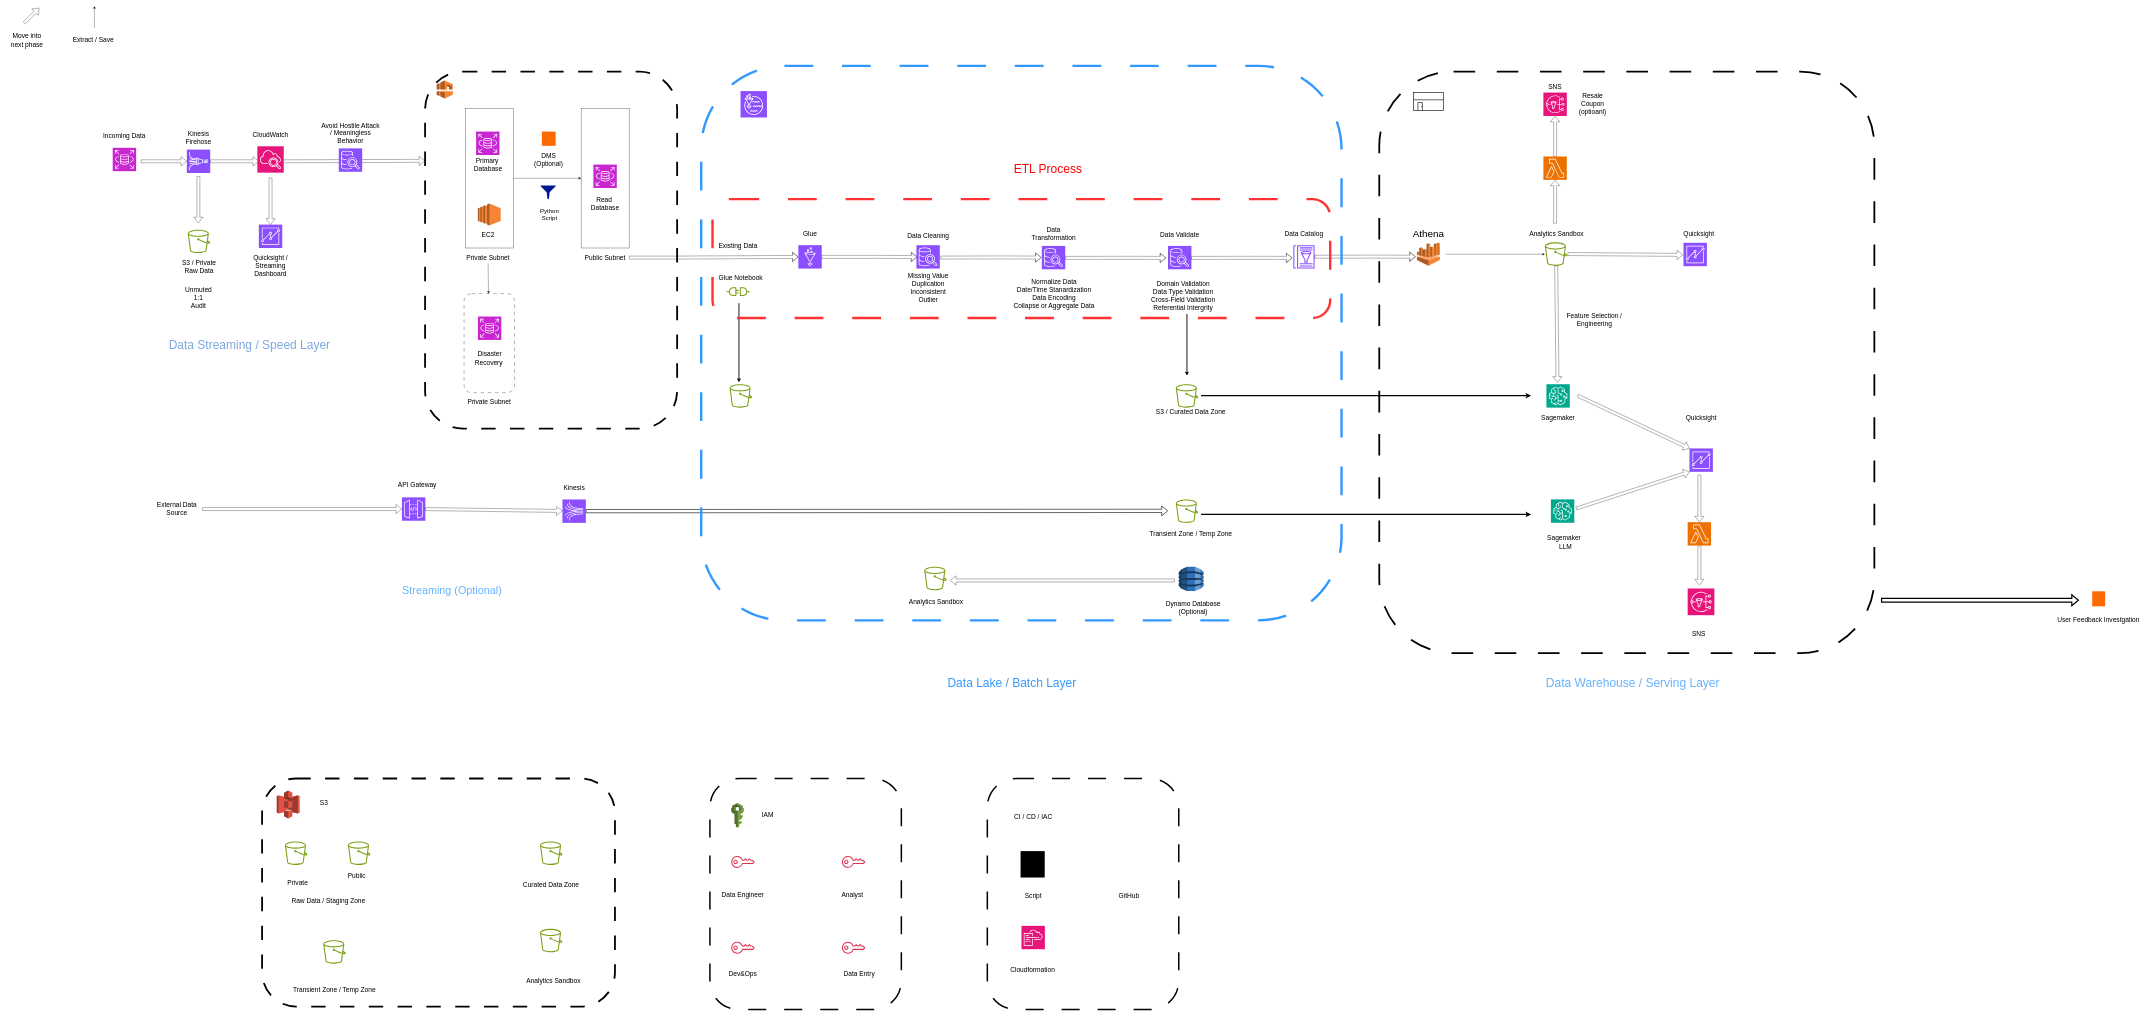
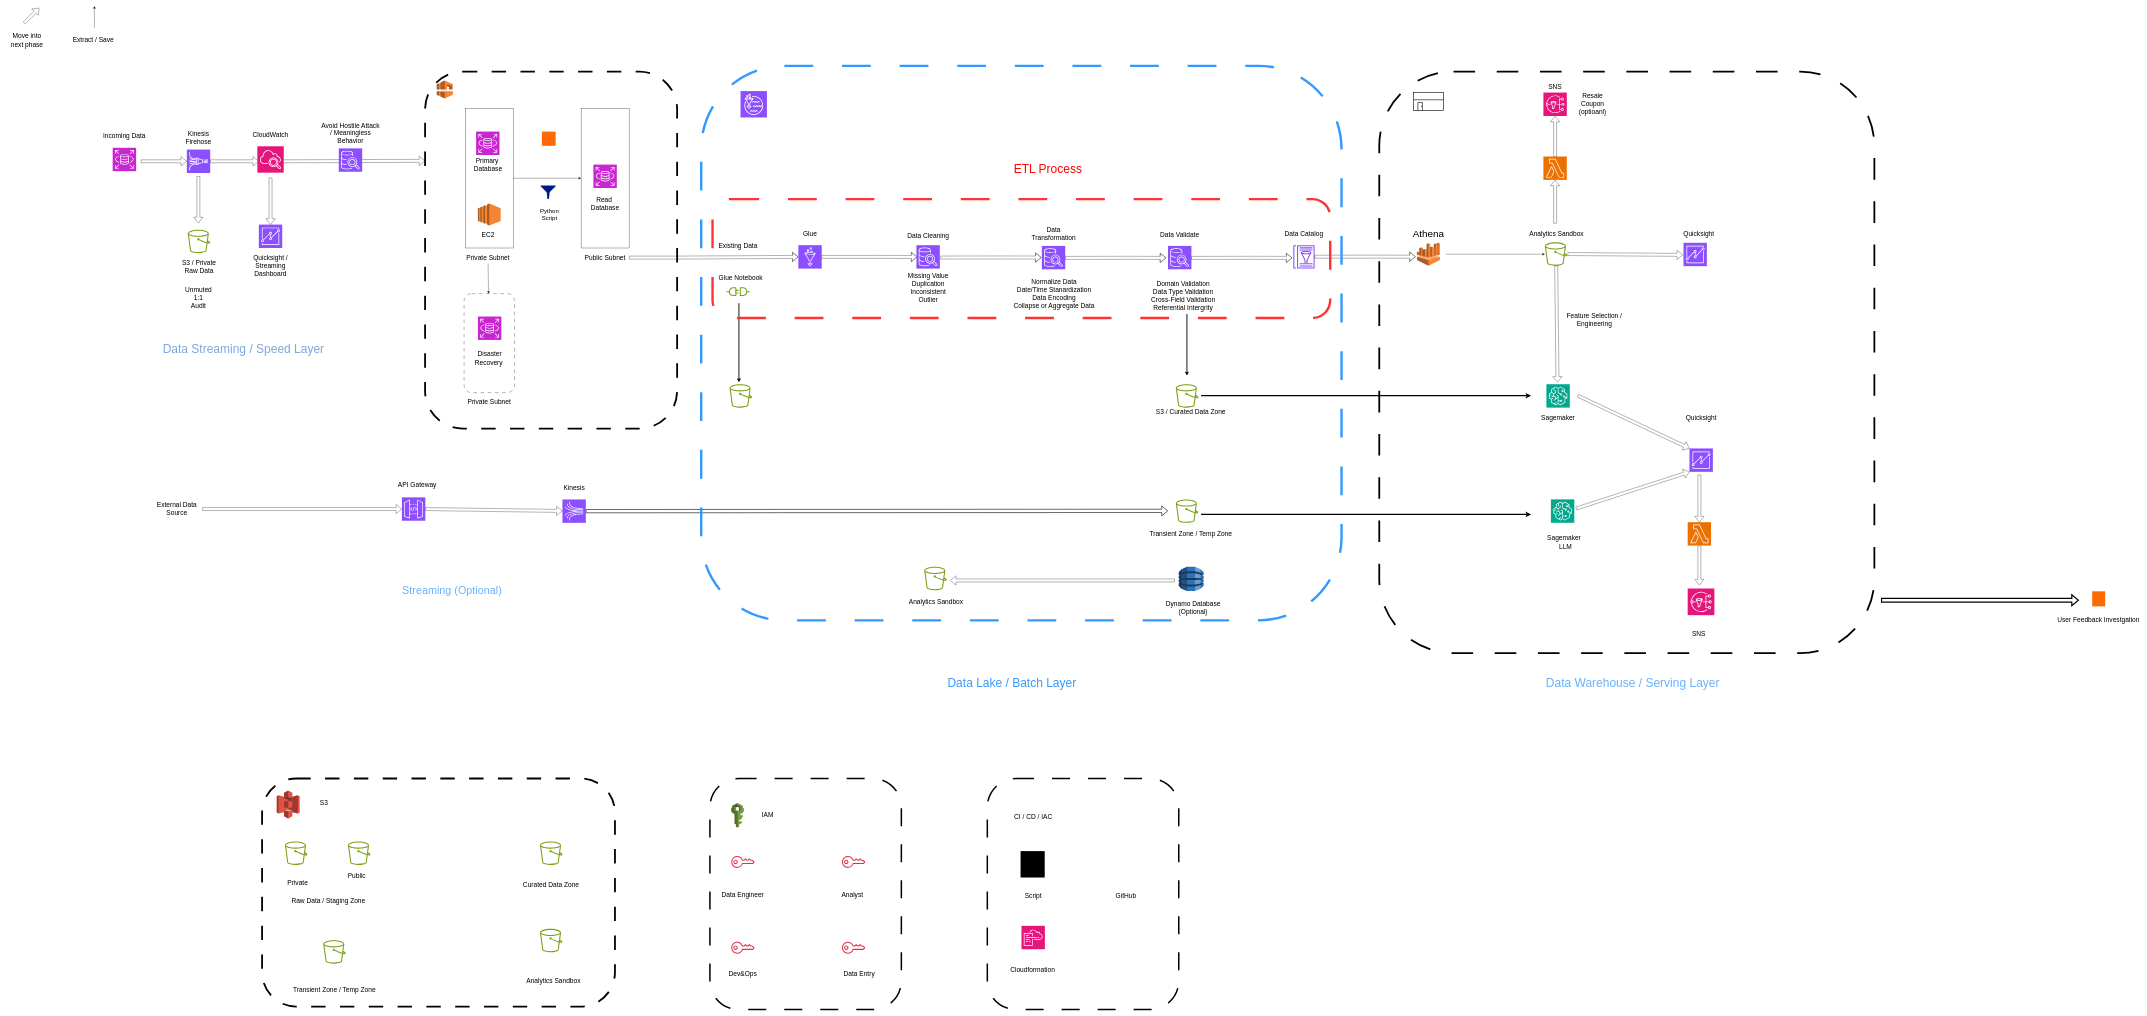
- <mxCell id="66" value="DMS&lt;div&gt;(Optional)&lt;/div&gt;" style="text;strokeColor=none;align=center;fillColor=none;html=1;verticalAlign=middle;whiteSpace=wrap;rounded=0;fontSize=22;" parent="1" vertex="1"><mxGeometry x="1789.13" y="518" width="78.26" height="30" as="geometry" /></mxCell>
- <mxCell id="53" value="Data Streaming / Speed Layer" style="text;strokeColor=none;align=center;fillColor=none;html=1;verticalAlign=middle;whiteSpace=wrap;rounded=0;fontSize=40;labelBackgroundColor=none;fontColor=#7EA6E0;" parent="1" vertex="1"><mxGeometry x="371.94" y="1123" width="917.87" height="50" as="geometry" /></mxCell>
+ <mxCell id="53" value="Data Streaming / Speed Layer" style="text;strokeColor=none;align=center;fillColor=none;html=1;verticalAlign=middle;whiteSpace=wrap;rounded=0;fontSize=40;labelBackgroundColor=none;fontColor=#7EA6E0;" parent="1" vertex="1"><mxGeometry x="351.94" y="1138" width="917.87" height="50" as="geometry" /></mxCell>
- <mxCell id="121" value="GitHub" style="text;strokeColor=none;align=center;fillColor=none;html=1;verticalAlign=middle;whiteSpace=wrap;rounded=0;fontSize=22;" parent="1" vertex="1"><mxGeometry x="3682.45" y="2967" width="160" height="40" as="geometry" /></mxCell>
+ <mxCell id="121" value="GitHub" style="text;strokeColor=none;align=center;fillColor=none;html=1;verticalAlign=middle;whiteSpace=wrap;rounded=0;fontSize=22;" parent="1" vertex="1"><mxGeometry x="3672.45" y="2967" width="160" height="40" as="geometry" /></mxCell>
